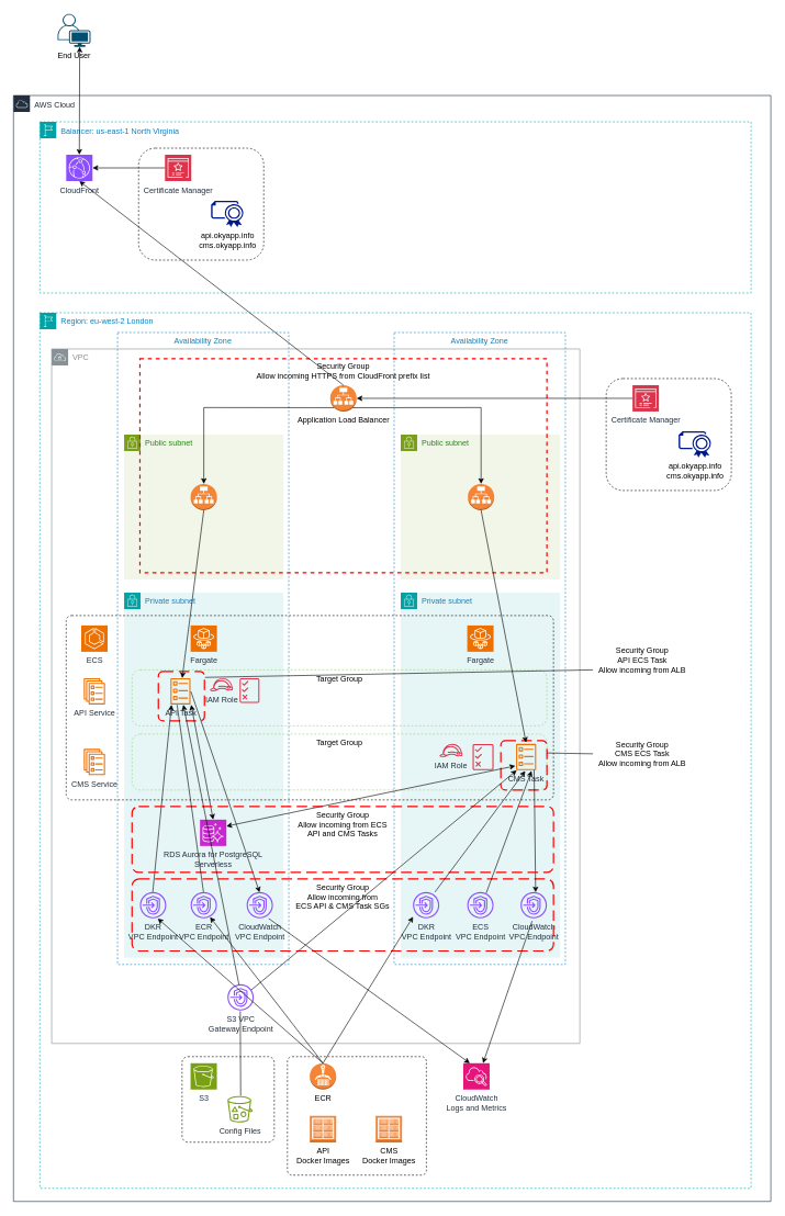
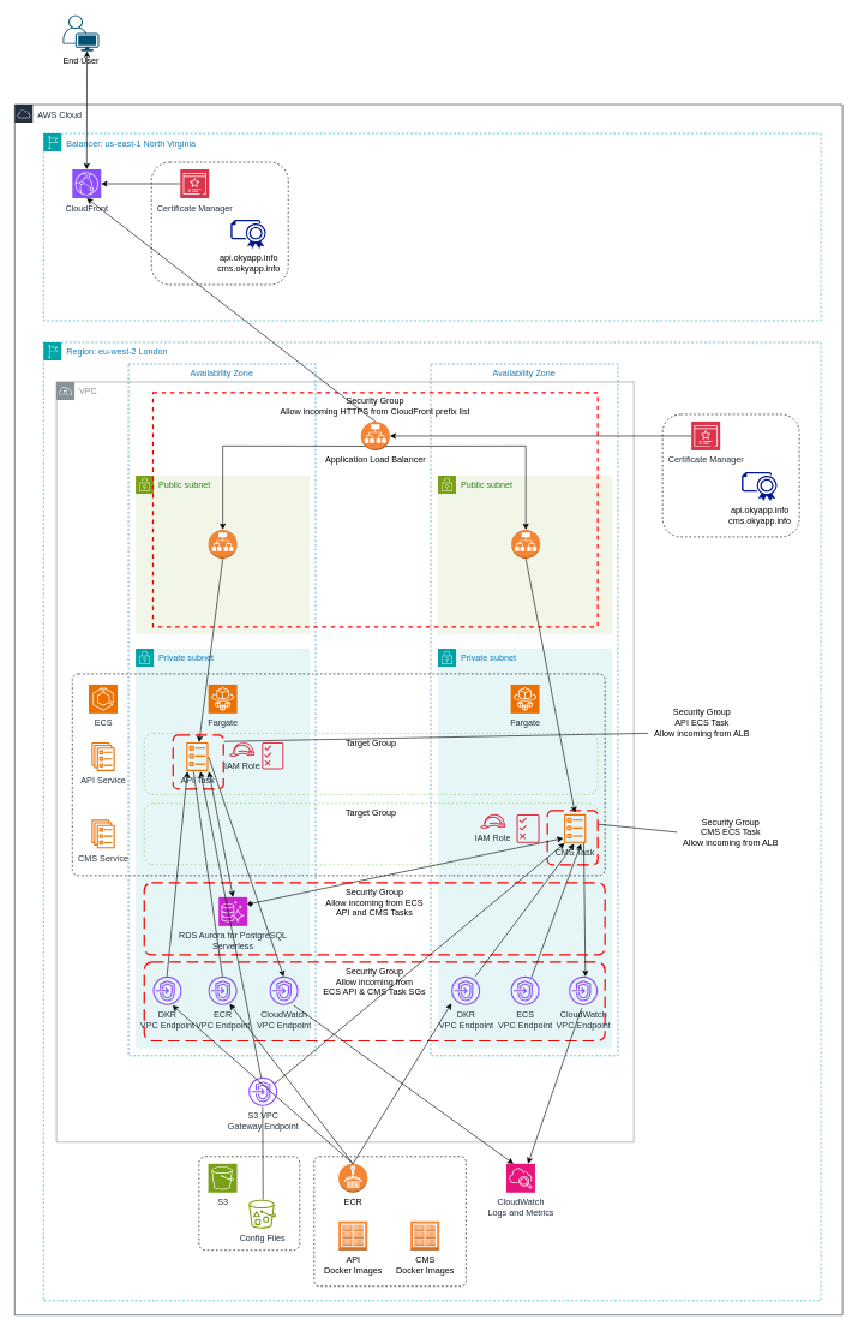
- <mxCell id="49" value="Security Group&lt;div&gt;CMS ECS Task&lt;/div&gt;&lt;div&gt;Allow incoming from ALB&lt;/div&gt;" style="text;html=1;align=center;verticalAlign=middle;whiteSpace=wrap;rounded=0;" parent="5" vertex="1"><mxGeometry x="840" y="655" width="150" height="30" as="geometry" /></mxCell>
+ <mxCell id="49" value="Security Group&lt;div&gt;CMS ECS Task&lt;/div&gt;&lt;div&gt;Allow incoming from ALB&lt;/div&gt;" style="text;html=1;align=center;verticalAlign=middle;whiteSpace=wrap;rounded=0;" parent="5" vertex="1"><mxGeometry x="880" y="665" width="150" height="30" as="geometry" /></mxCell>
- <mxCell id="45" value="" style="endArrow=classic;startArrow=classic;html=1;rounded=0;exitX=-0.04;exitY=0.834;exitDx=0;exitDy=0;exitPerimeter=0;entryX=1;entryY=0.25;entryDx=0;entryDy=0;entryPerimeter=0;" parent="5" source="31" target="56" edge="1"><mxGeometry width="50" height="50" relative="1" as="geometry"><mxPoint x="470" y="760.0" as="sourcePoint" /><mxPoint x="668.64" y="771" as="targetPoint" /></mxGeometry></mxCell>
+ <mxCell id="45" value="" style="endArrow=diamond;startArrow=classic;html=1;rounded=0;exitX=-0.04;exitY=0.834;exitDx=0;exitDy=0;exitPerimeter=0;entryX=1;entryY=0.25;entryDx=0;entryDy=0;entryPerimeter=0;" parent="5" source="31" target="56" edge="1"><mxGeometry width="50" height="50" relative="1" as="geometry"><mxPoint x="470" y="760.0" as="sourcePoint" /><mxPoint x="668.64" y="771" as="targetPoint" /></mxGeometry></mxCell>
